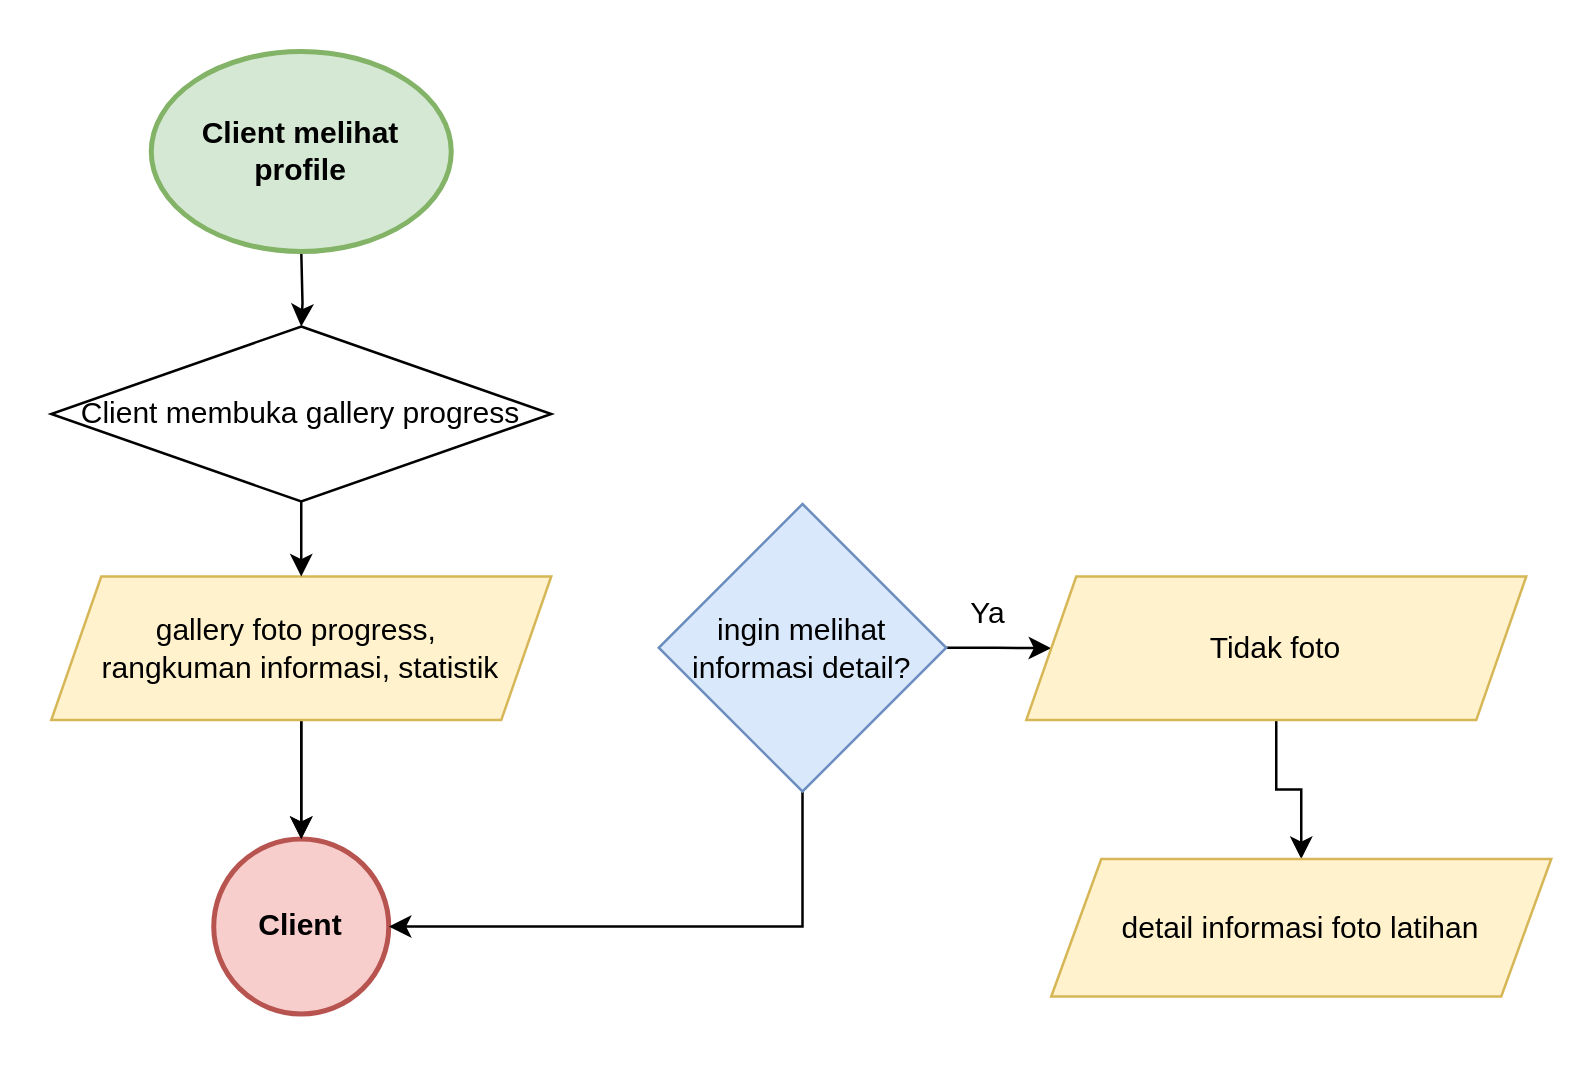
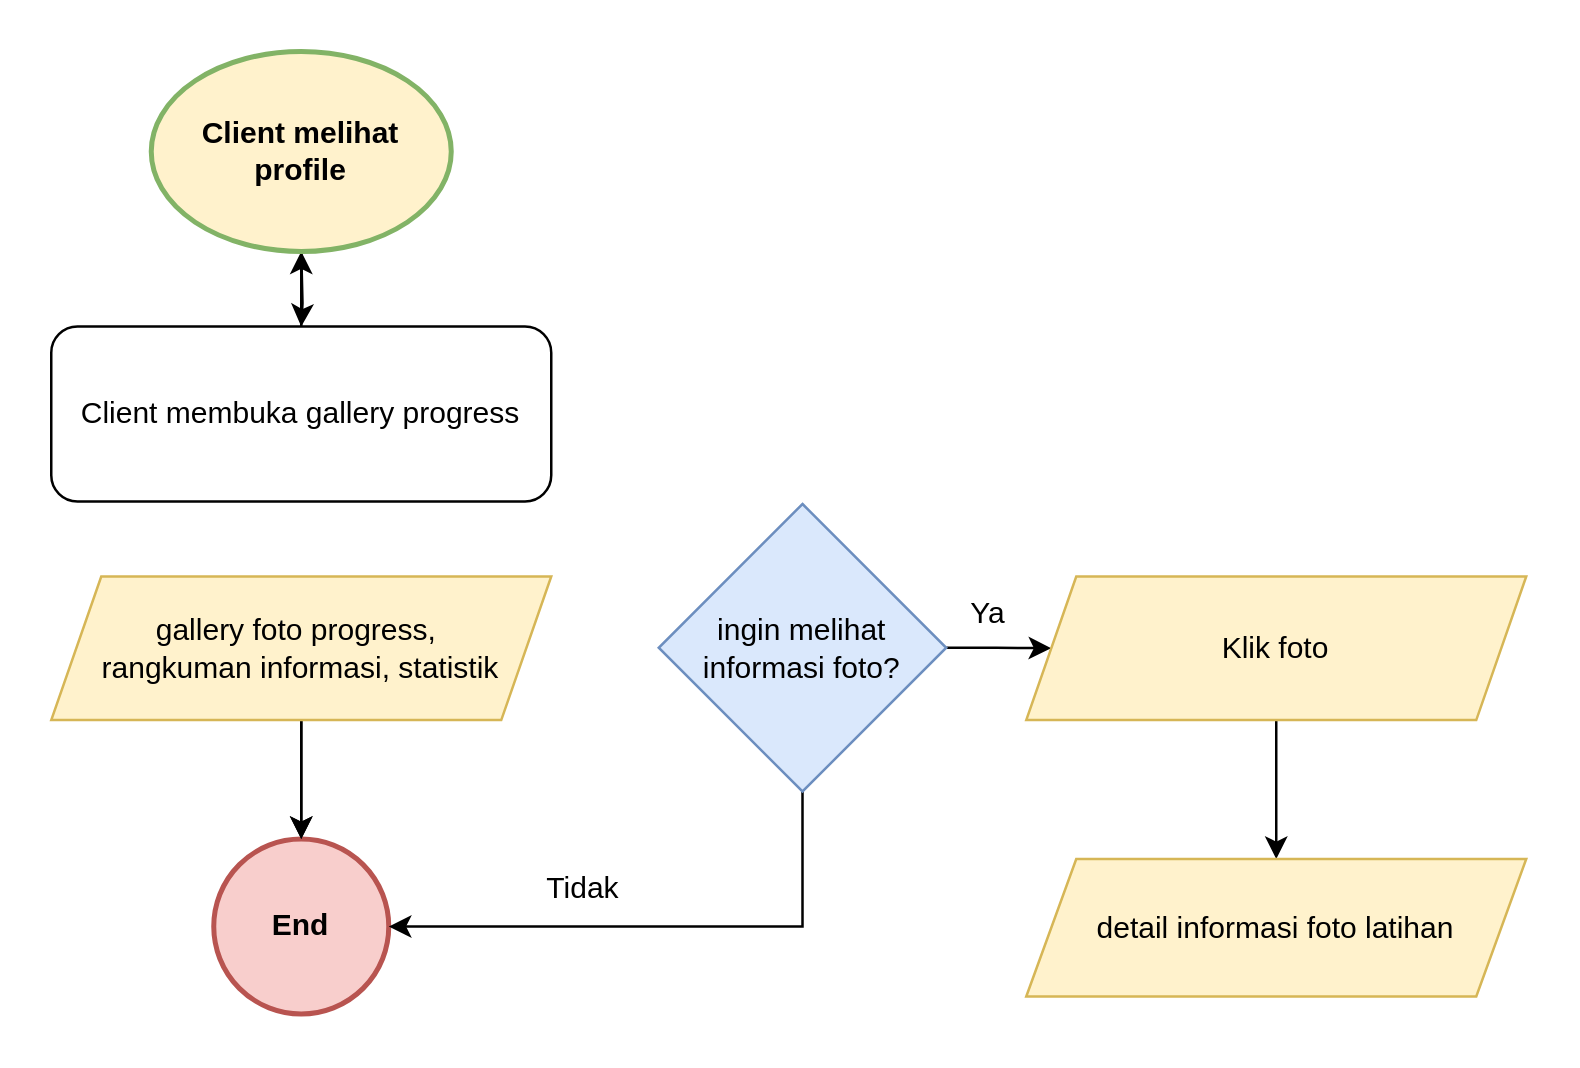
- <mxCell id="17" value="Client melihat profile" style="ellipse;whiteSpace=wrap;html=1;fillColor=#d5e8d4;strokeColor=#82b366;strokeWidth=2;fontStyle=1" vertex="1" parent="1"><mxGeometry x="60" y="20" width="120" height="80" as="geometry" /></mxCell>
+ <mxCell id="17" value="Client melihat profile" style="ellipse;whiteSpace=wrap;html=1;fillColor=#fff2cc;strokeColor=#82b366;strokeWidth=2;fontStyle=1;" vertex="1" parent="1"><mxGeometry x="60" y="20" width="120" height="80" as="geometry" /></mxCell>
- <mxCell id="7" value="Client membuka gallery progress" style="rhombus;whiteSpace=wrap;html=1;fontSize=12;glass=0;strokeWidth=1;shadow=0;" parent="1" vertex="1"><mxGeometry x="20" y="130" width="200" height="70" as="geometry" /></mxCell>
+ <mxCell id="7" value="Client membuka gallery progress" style="rounded=1;whiteSpace=wrap;html=1;fontSize=12;glass=0;strokeWidth=1;shadow=0;" parent="1" vertex="1"><mxGeometry x="20" y="130" width="200" height="70" as="geometry" /></mxCell>
- <mxCell id="6" value="" style="edgeStyle=orthogonalEdgeStyle;rounded=0;orthogonalLoop=1;jettySize=auto;html=1;" parent="1" source="7" target="5" edge="1"><mxGeometry relative="1" as="geometry" /></mxCell>
+ <mxCell id="6" value="" style="edgeStyle=orthogonalEdgeStyle;rounded=0;orthogonalLoop=1;jettySize=auto;html=1;" parent="1" source="7" target="17" edge="1"><mxGeometry relative="1" as="geometry" /></mxCell>
- <mxCell id="11" value="ingin melihat informasi detail?" style="rhombus;whiteSpace=wrap;html=1;fillColor=#dae8fc;strokeColor=#6c8ebf;" parent="1" vertex="1"><mxGeometry x="263" y="201" width="115" height="115" as="geometry" /></mxCell>
+ <mxCell id="11" value="ingin melihat informasi foto?" style="rhombus;whiteSpace=wrap;html=1;fillColor=#dae8fc;strokeColor=#6c8ebf;" parent="1" vertex="1"><mxGeometry x="263" y="201" width="115" height="115" as="geometry" /></mxCell>
- <mxCell id="13" value="Tidak foto" style="shape=parallelogram;perimeter=parallelogramPerimeter;whiteSpace=wrap;html=1;fixedSize=1;strokeWidth=1;fillColor=#fff2cc;strokeColor=#d6b656;" parent="1" vertex="1"><mxGeometry x="410" y="230" width="200" height="57.43" as="geometry" /></mxCell>
+ <mxCell id="13" value="Klik foto" style="shape=parallelogram;perimeter=parallelogramPerimeter;whiteSpace=wrap;html=1;fixedSize=1;strokeWidth=1;fillColor=#fff2cc;strokeColor=#d6b656;" parent="1" vertex="1"><mxGeometry x="410" y="230" width="200" height="57.43" as="geometry" /></mxCell>
+ <mxCell id="15" value="Tidak" style="text;html=1;strokeColor=none;fillColor=none;align=center;verticalAlign=middle;whiteSpace=wrap;rounded=0;" parent="1" vertex="1"><mxGeometry x="203" y="340" width="60" height="30" as="geometry" /></mxCell>
- <mxCell id="2" value="Client" style="ellipse;whiteSpace=wrap;html=1;aspect=fixed;fillColor=#f8cecc;strokeColor=#b85450;fontStyle=1;strokeWidth=2;" parent="1" vertex="1"><mxGeometry x="85" y="335" width="70" height="70" as="geometry" /></mxCell>
+ <mxCell id="2" value="End" style="ellipse;whiteSpace=wrap;html=1;aspect=fixed;fillColor=#f8cecc;strokeColor=#b85450;fontStyle=1;strokeWidth=2;" parent="1" vertex="1"><mxGeometry x="85" y="335" width="70" height="70" as="geometry" /></mxCell>
- <mxCell id="16" value="detail informasi foto latihan" style="shape=parallelogram;perimeter=parallelogramPerimeter;whiteSpace=wrap;html=1;fixedSize=1;strokeWidth=1;fillColor=#fff2cc;strokeColor=#d6b656;" parent="1" vertex="1"><mxGeometry x="420" y="343" width="200" height="55" as="geometry" /></mxCell>
+ <mxCell id="16" value="detail informasi foto latihan" style="shape=parallelogram;perimeter=parallelogramPerimeter;whiteSpace=wrap;html=1;fixedSize=1;strokeWidth=1;fillColor=#fff2cc;strokeColor=#d6b656;" parent="1" vertex="1"><mxGeometry x="410" y="343" width="200" height="55" as="geometry" /></mxCell>
